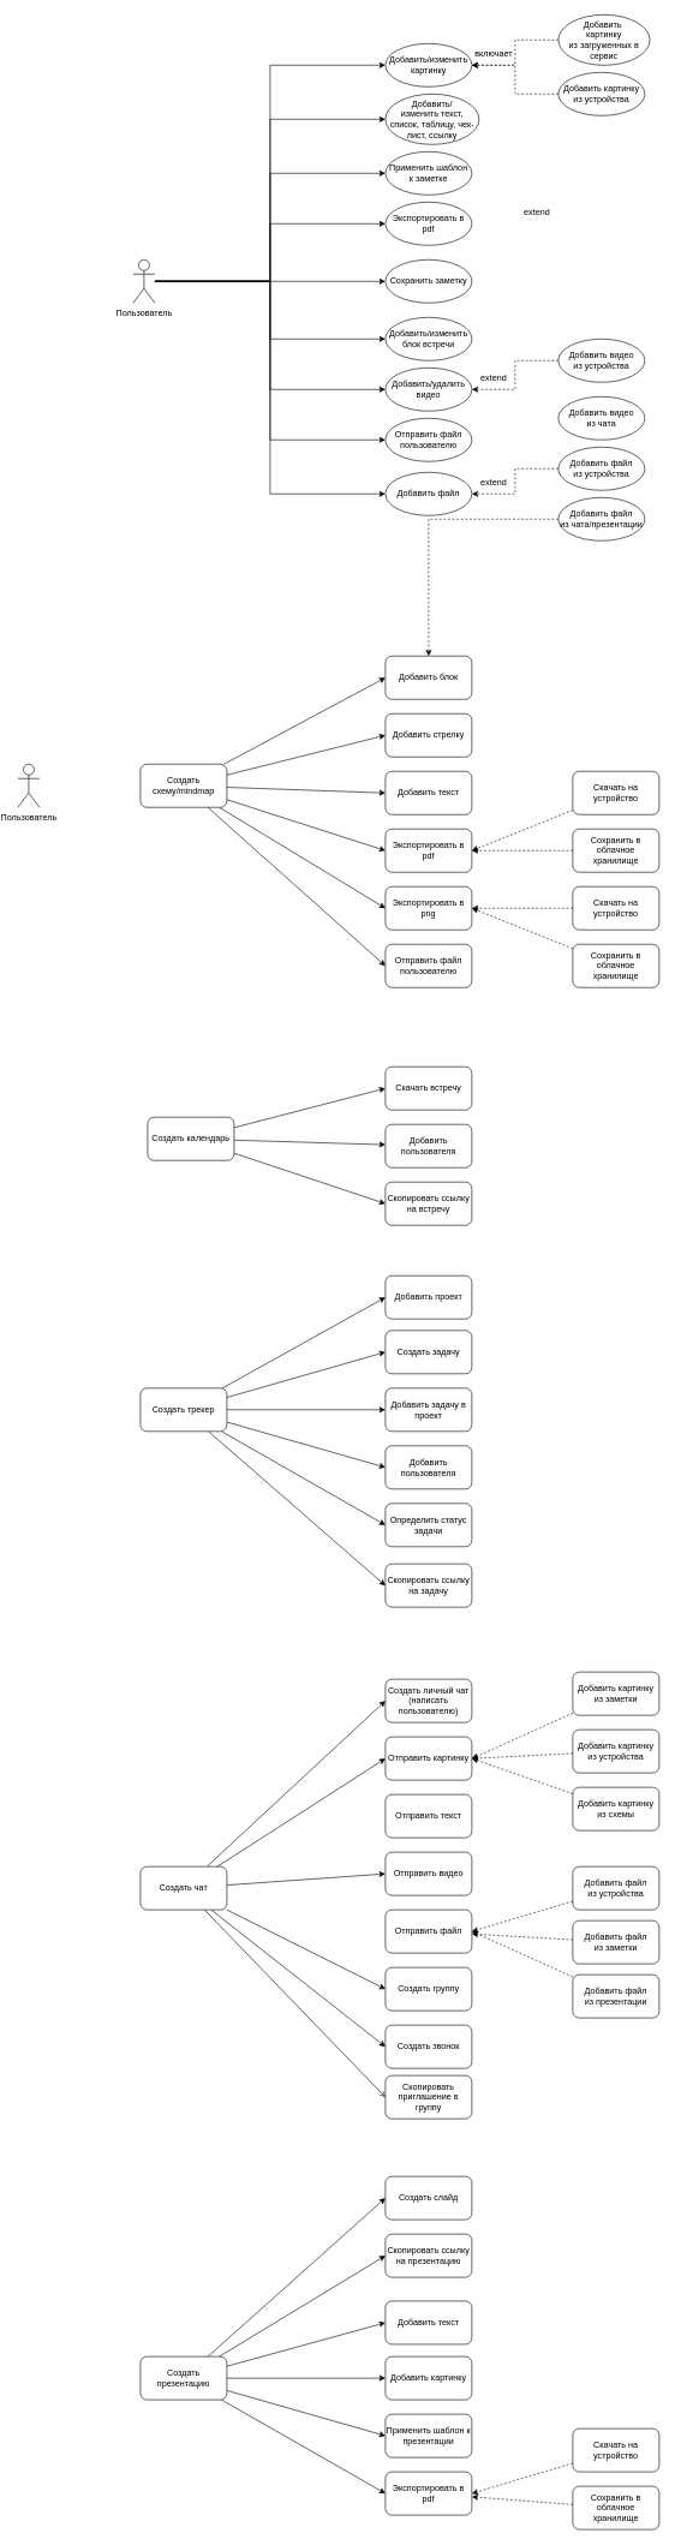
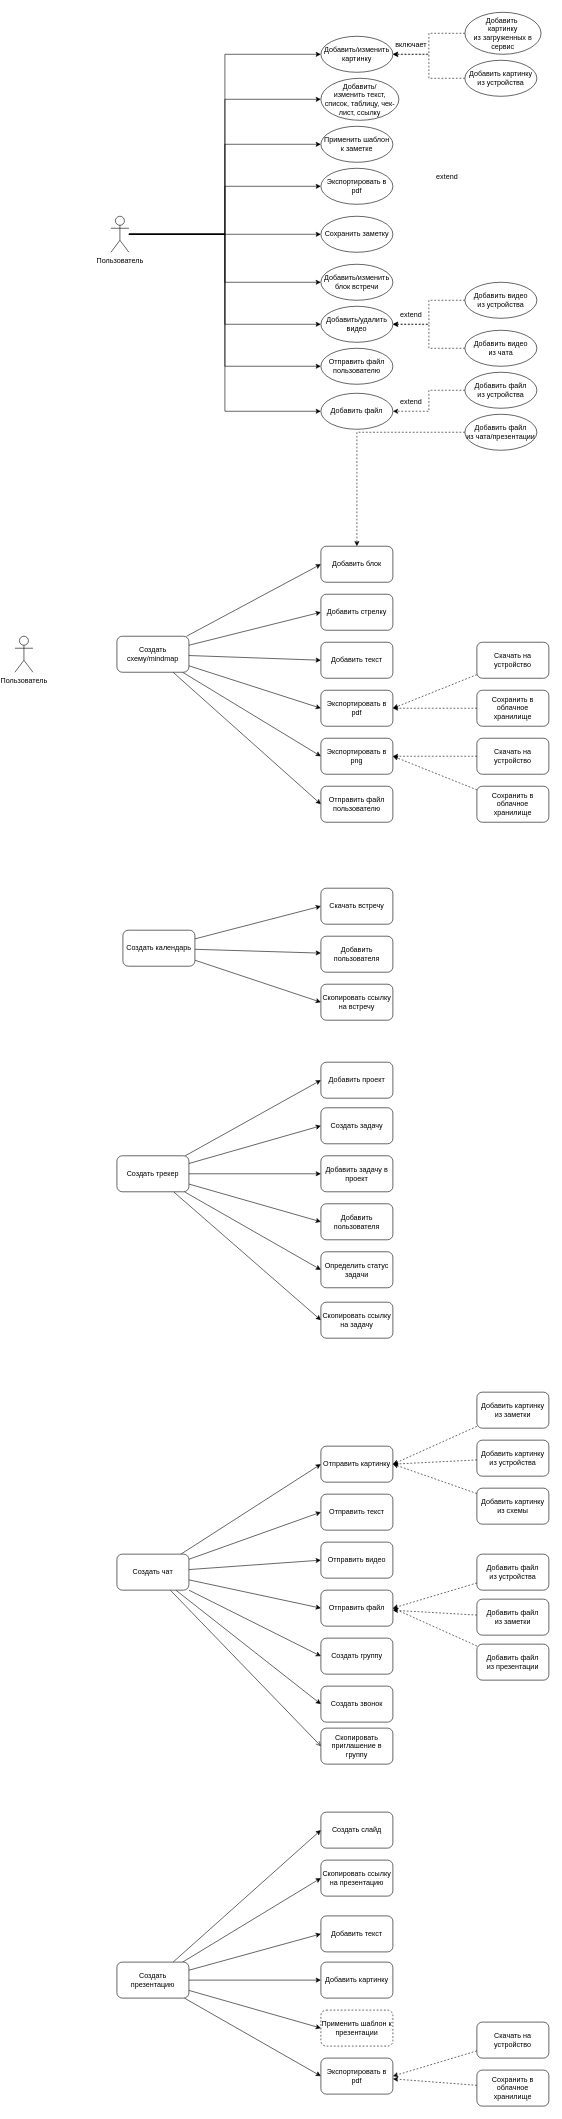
+ <mxCell id="39" style="rounded=0;orthogonalLoop=1;jettySize=auto;html=1;entryX=1;entryY=0.5;entryDx=0;entryDy=0;dashed=1;edgeStyle=orthogonalEdgeStyle;" parent="1" source="40" target="14" edge="1"><mxGeometry relative="1" as="geometry" /></mxCell>
- <mxCell id="73" value="Создать личный чат (написать пользователю)" style="rounded=1;whiteSpace=wrap;html=1;" parent="1" vertex="1"><mxGeometry x="530" y="2330" width="120" height="60" as="geometry" /></mxCell>
+ <mxCell id="66" style="rounded=0;orthogonalLoop=1;jettySize=auto;html=1;entryX=0;entryY=0.5;entryDx=0;entryDy=0;" parent="1" source="72" target="75" edge="1"><mxGeometry relative="1" as="geometry" /></mxCell>
- <mxCell id="64" style="rounded=0;orthogonalLoop=1;jettySize=auto;html=1;entryX=0;entryY=0.5;entryDx=0;entryDy=0;" parent="1" source="72" target="73" edge="1"><mxGeometry relative="1" as="geometry" /></mxCell>
+ <mxCell id="68" style="rounded=0;orthogonalLoop=1;jettySize=auto;html=1;entryX=0;entryY=0.5;entryDx=0;entryDy=0;" parent="1" source="72" target="77" edge="1"><mxGeometry relative="1" as="geometry" /></mxCell>
- <mxCell id="90" value="Применить шаблон к презентации" style="rounded=1;whiteSpace=wrap;html=1;" parent="1" vertex="1"><mxGeometry x="530" y="3350" width="120" height="60" as="geometry" /></mxCell>
+ <mxCell id="90" value="Применить шаблон к презентации" style="rounded=1;whiteSpace=wrap;html=1;dashed=1;" parent="1" vertex="1"><mxGeometry x="530" y="3350" width="120" height="60" as="geometry" /></mxCell>
